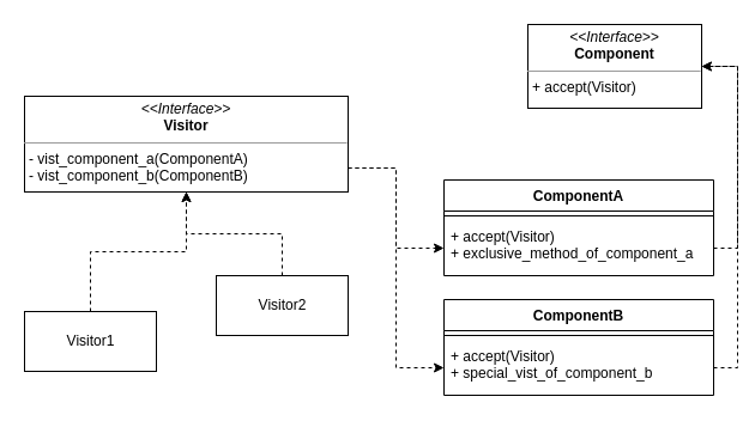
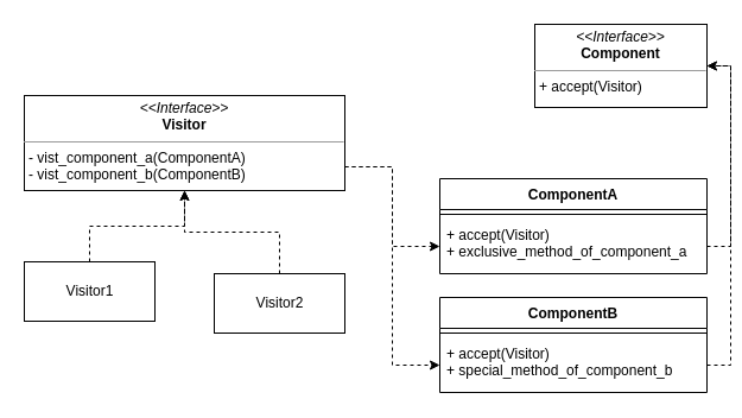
- <mxCell id="2" value="&lt;p style=&quot;margin: 0px ; margin-top: 4px ; text-align: center&quot;&gt;&lt;i&gt;&amp;lt;&amp;lt;Interface&amp;gt;&amp;gt;&lt;/i&gt;&lt;br&gt;&lt;b&gt;Component&lt;/b&gt;&lt;/p&gt;&lt;hr size=&quot;1&quot;&gt;&lt;p style=&quot;margin: 0px ; margin-left: 4px&quot;&gt;&lt;span style=&quot;text-align: center&quot;&gt;+ accept(Visitor)&lt;/span&gt;&lt;/p&gt;" style="verticalAlign=top;align=left;overflow=fill;fontSize=12;fontFamily=Helvetica;html=1;" parent="1" vertex="1"><mxGeometry x="440" y="20" width="145" height="70" as="geometry" /></mxCell>
+ <mxCell id="2" value="&lt;p style=&quot;margin: 0px ; margin-top: 4px ; text-align: center&quot;&gt;&lt;i&gt;&amp;lt;&amp;lt;Interface&amp;gt;&amp;gt;&lt;/i&gt;&lt;br&gt;&lt;b&gt;Component&lt;/b&gt;&lt;/p&gt;&lt;hr size=&quot;1&quot;&gt;&lt;p style=&quot;margin: 0px ; margin-left: 4px&quot;&gt;&lt;span style=&quot;text-align: center&quot;&gt;+ accept(Visitor)&lt;/span&gt;&lt;/p&gt;" style="verticalAlign=top;align=left;overflow=fill;fontSize=12;fontFamily=Helvetica;html=1;" parent="1" vertex="1"><mxGeometry x="450" y="20" width="145" height="70" as="geometry" /></mxCell>
- <mxCell id="13" value="Visitor1" style="html=1;" vertex="1" parent="1"><mxGeometry x="20" y="260" width="110" height="50" as="geometry" /></mxCell>
+ <mxCell id="13" value="Visitor1" style="html=1;" vertex="1" parent="1"><mxGeometry x="20" y="220" width="110" height="50" as="geometry" /></mxCell>
- <mxCell id="8" value="+ accept(Visitor)&#10;+ special_vist_of_component_b" style="text;strokeColor=none;fillColor=none;align=left;verticalAlign=top;spacingLeft=4;spacingRight=4;overflow=hidden;rotatable=0;points=[[0,0.5],[1,0.5]];portConstraint=eastwest;" vertex="1" parent="6"><mxGeometry y="34" width="225" height="46" as="geometry" /></mxCell>
+ <mxCell id="8" value="+ accept(Visitor)&#10;+ special_method_of_component_b" style="text;strokeColor=none;fillColor=none;align=left;verticalAlign=top;spacingLeft=4;spacingRight=4;overflow=hidden;rotatable=0;points=[[0,0.5],[1,0.5]];portConstraint=eastwest;" vertex="1" parent="6"><mxGeometry y="34" width="225" height="46" as="geometry" /></mxCell>
